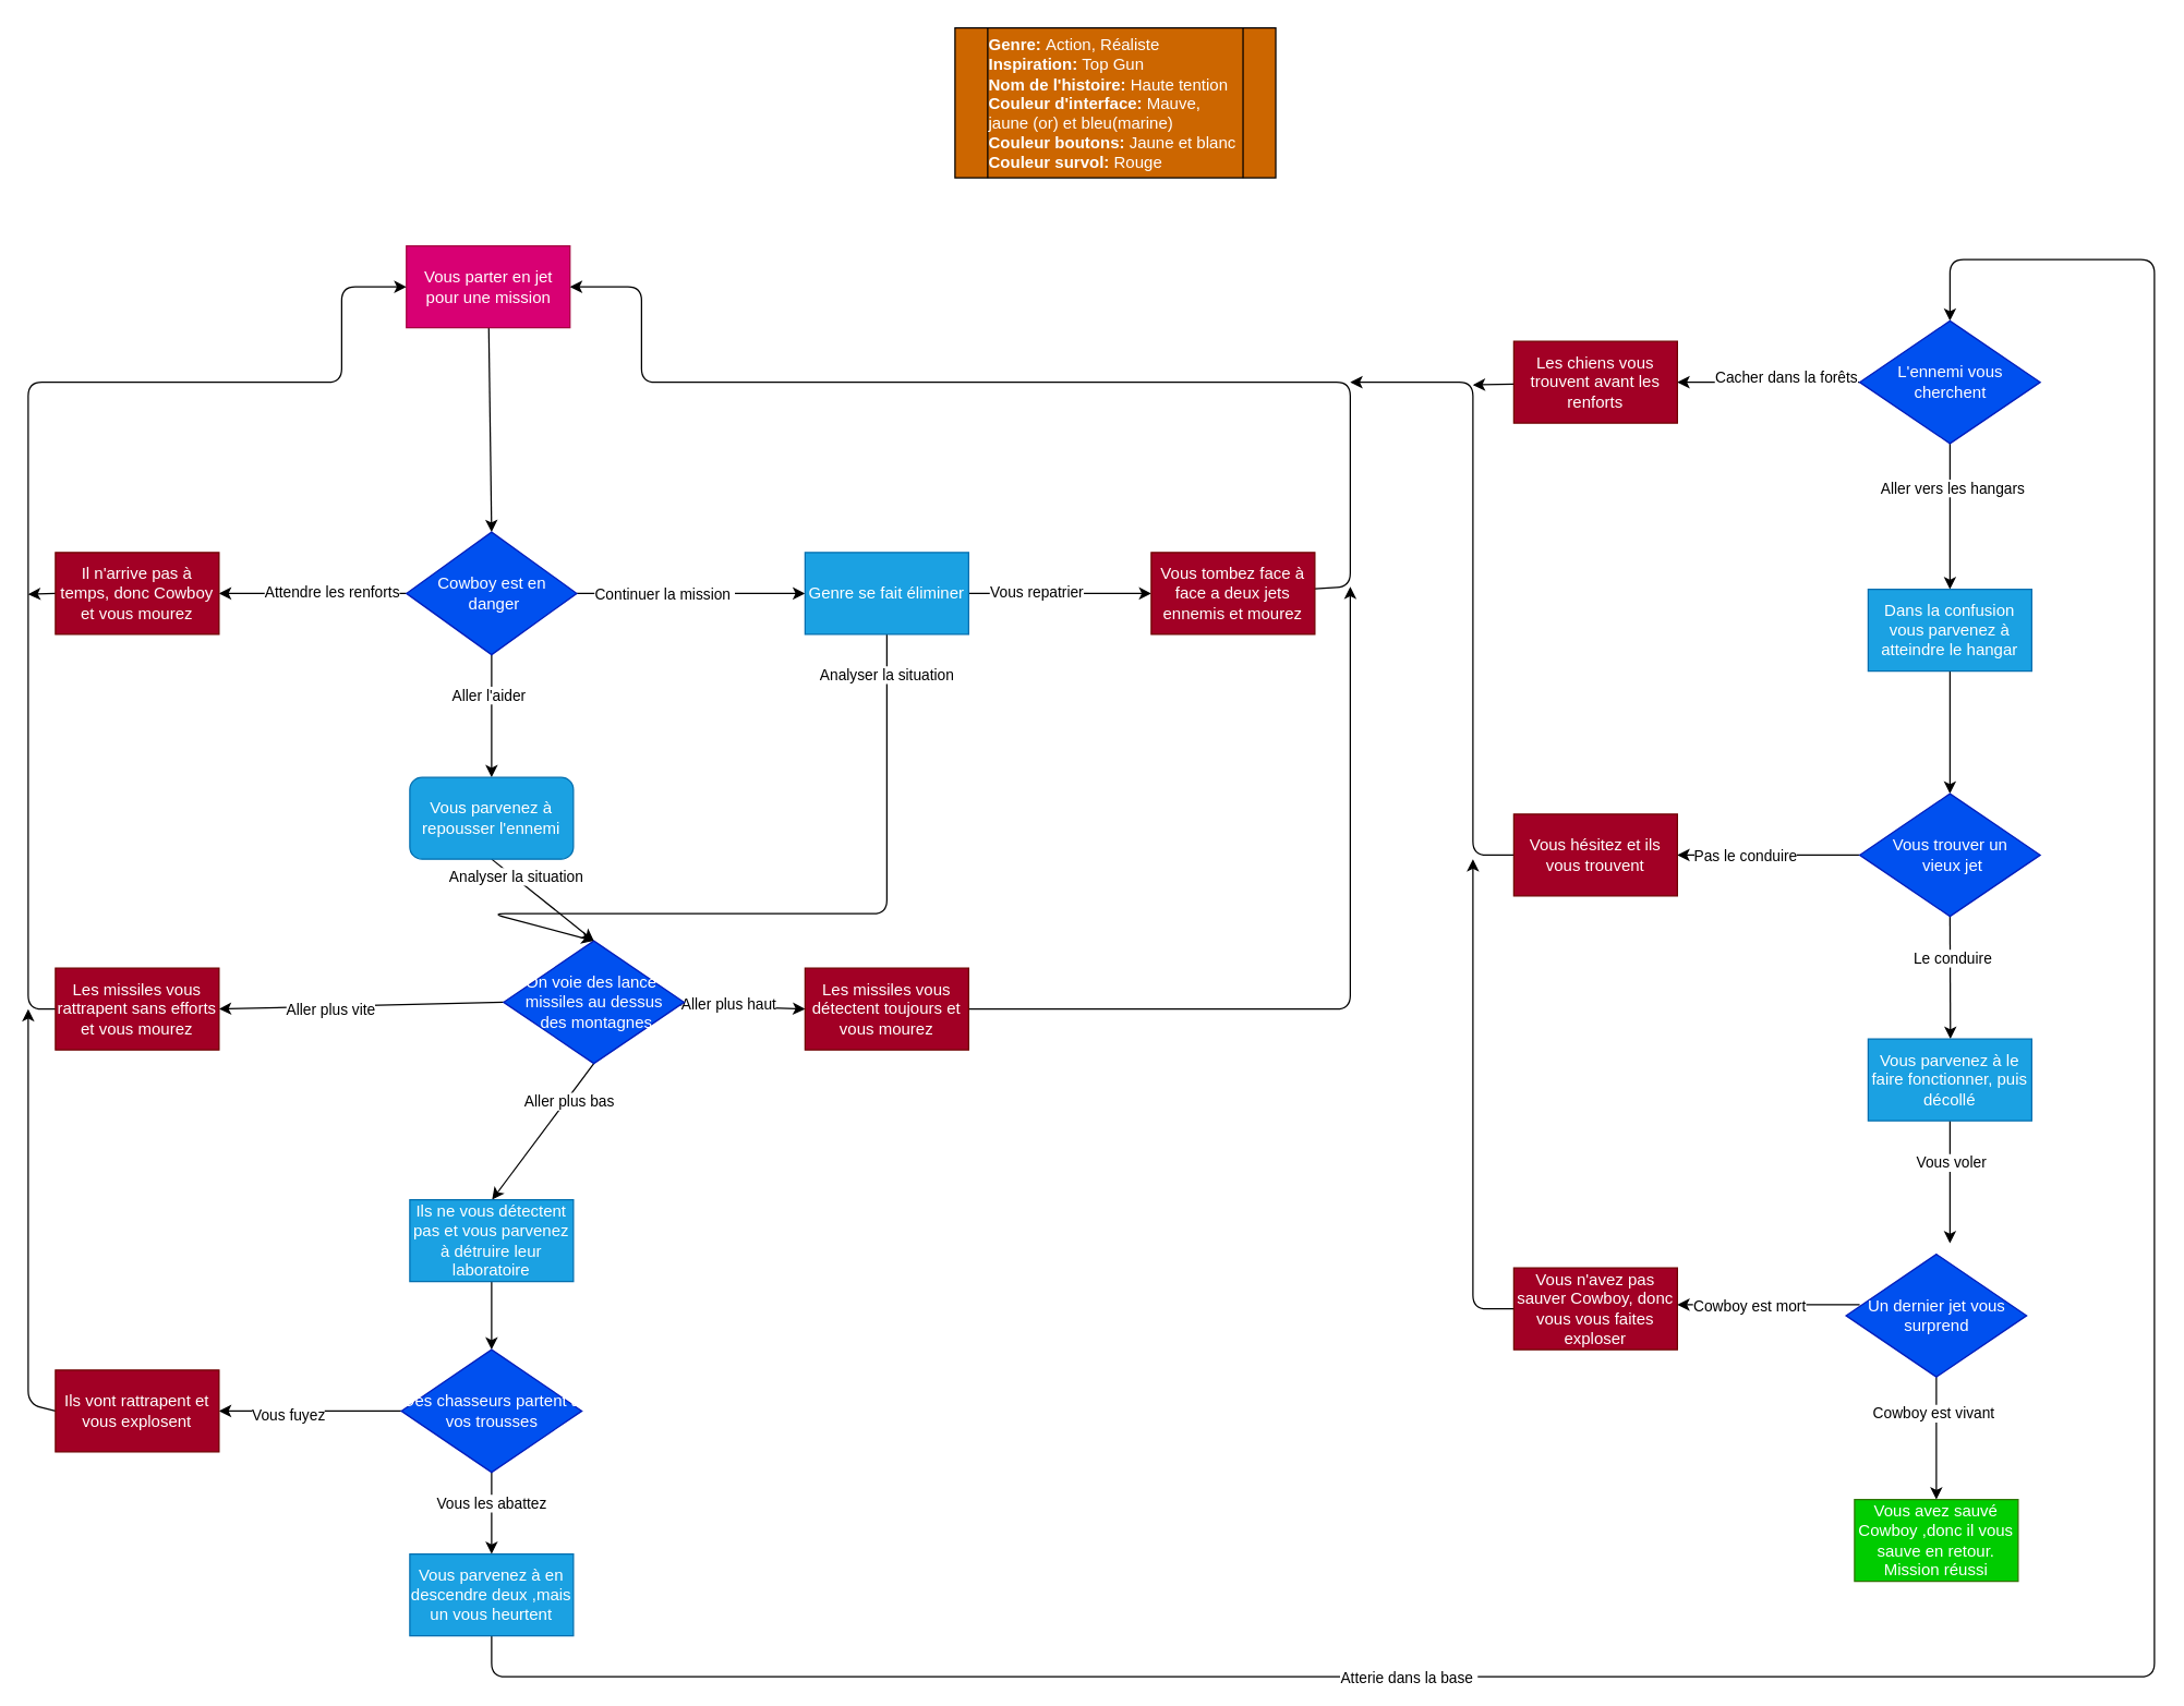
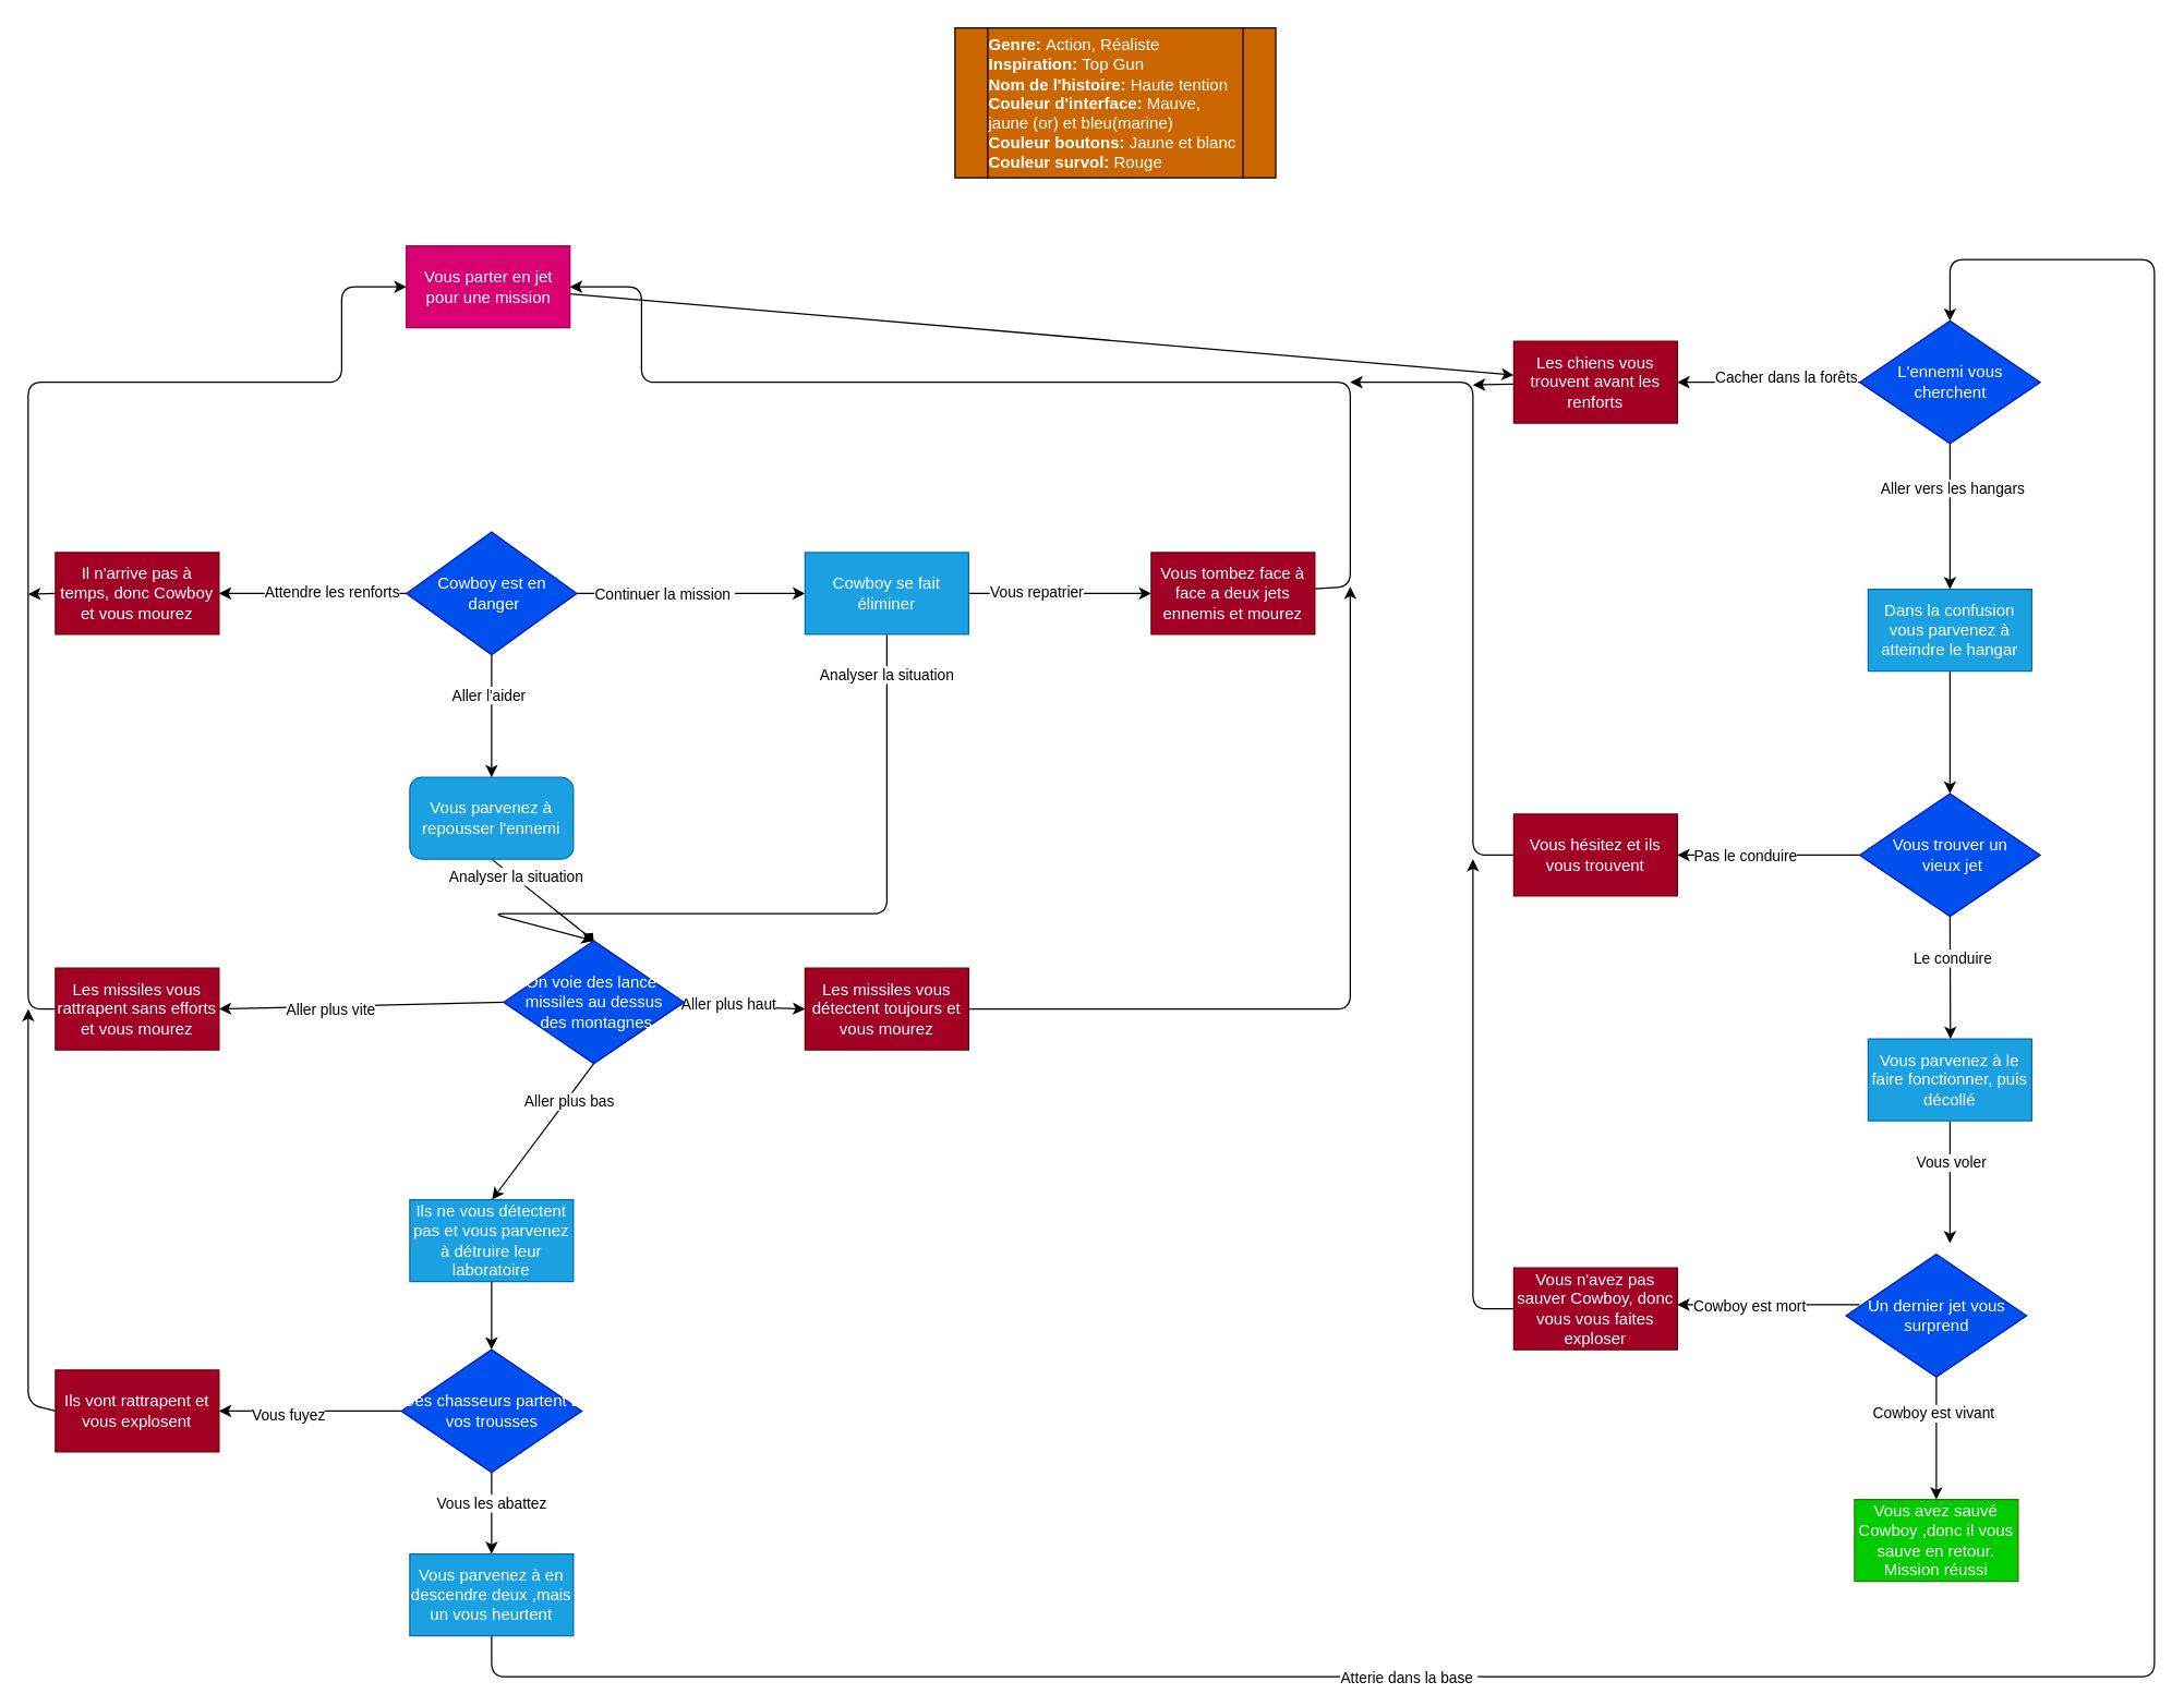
- <mxCell id="2" style="edgeStyle=none;html=1;entryX=0.5;entryY=0;entryDx=0;entryDy=0;" edge="1" parent="1" source="3" target="10"><mxGeometry relative="1" as="geometry" /></mxCell>
+ <mxCell id="2" style="edgeStyle=none;html=1;" edge="1" parent="1" source="3" target="52"><mxGeometry relative="1" as="geometry" /></mxCell>
- <mxCell id="29" value="Genre se fait éliminer" style="whiteSpace=wrap;html=1;fillColor=#1ba1e2;fontColor=#ffffff;strokeColor=#006EAF;" vertex="1" parent="1"><mxGeometry x="590" y="405" width="120" height="60" as="geometry" /></mxCell>
+ <mxCell id="29" value="Cowboy se fait éliminer" style="whiteSpace=wrap;html=1;fillColor=#1ba1e2;fontColor=#ffffff;strokeColor=#006EAF;" vertex="1" parent="1"><mxGeometry x="590" y="405" width="120" height="60" as="geometry" /></mxCell>
- <mxCell id="13" style="edgeStyle=none;html=1;exitX=0.5;exitY=1;exitDx=0;exitDy=0;entryX=0.5;entryY=0;entryDx=0;entryDy=0;" edge="1" parent="1" source="17" target="24"><mxGeometry relative="1" as="geometry" /></mxCell>
+ <mxCell id="13" style="edgeStyle=none;html=1;exitX=0.5;exitY=1;exitDx=0;exitDy=0;entryX=0.5;entryY=0;entryDx=0;entryDy=0;endArrow=diamond;" edge="1" parent="1" source="17" target="24"><mxGeometry relative="1" as="geometry" /></mxCell>
